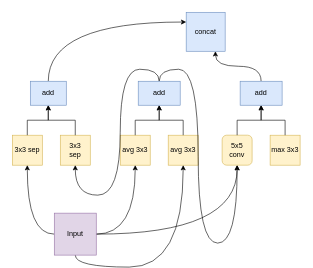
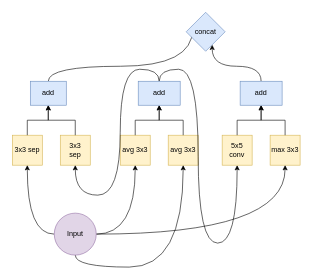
- <mxCell id="26" value="concat" style="whiteSpace=wrap;html=1;aspect=fixed;fillColor=#dae8fc;strokeColor=#6c8ebf;" vertex="1" parent="1"><mxGeometry x="310" y="20" width="65" height="65" as="geometry" /></mxCell>
+ <mxCell id="26" value="concat" style="rhombus;whiteSpace=wrap;html=1;aspect=fixed;fillColor=#dae8fc;strokeColor=#6c8ebf;" vertex="1" parent="1"><mxGeometry x="310" y="20" width="65" height="65" as="geometry" /></mxCell>
- <mxCell id="15" value="5x5 conv" style="whiteSpace=wrap;html=1;aspect=fixed;fillColor=#fff2cc;strokeColor=#d6b656;rounded=1;" vertex="1" parent="1"><mxGeometry x="370" y="225" width="50" height="50" as="geometry" /></mxCell>
+ <mxCell id="15" value="5x5 conv" style="whiteSpace=wrap;html=1;aspect=fixed;fillColor=#fff2cc;strokeColor=#d6b656;" vertex="1" parent="1"><mxGeometry x="370" y="225" width="50" height="50" as="geometry" /></mxCell>
- <mxCell id="24" style="edgeStyle=orthogonalEdgeStyle;curved=1;rounded=0;orthogonalLoop=1;jettySize=auto;html=1;exitX=1;exitY=0.5;exitDx=0;exitDy=0;" edge="1" parent="1" source="25" target="15"><mxGeometry relative="1" as="geometry"><mxPoint x="500" y="390" as="targetPoint" /></mxGeometry></mxCell>
+ <mxCell id="24" style="edgeStyle=orthogonalEdgeStyle;curved=1;rounded=0;orthogonalLoop=1;jettySize=auto;html=1;exitX=1;exitY=0.5;exitDx=0;exitDy=0;entryX=0.5;entryY=1;entryDx=0;entryDy=0;" edge="1" parent="1" source="25" target="16"><mxGeometry relative="1" as="geometry"><mxPoint x="500" y="390" as="targetPoint" /></mxGeometry></mxCell>
- <mxCell id="25" value="Input" style="whiteSpace=wrap;html=1;aspect=fixed;fillColor=#e1d5e7;strokeColor=#9673a6;rounded=0;" vertex="1" parent="1"><mxGeometry x="90" y="355" width="70" height="70" as="geometry" /></mxCell>
+ <mxCell id="25" value="Input" style="ellipse;whiteSpace=wrap;html=1;aspect=fixed;fillColor=#e1d5e7;strokeColor=#9673a6;" vertex="1" parent="1"><mxGeometry x="90" y="355" width="70" height="70" as="geometry" /></mxCell>
